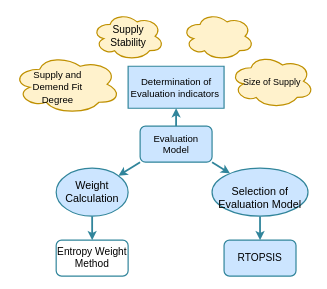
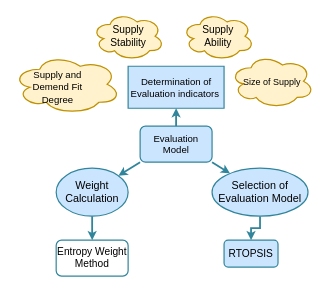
+ <mxCell id="18" value="Supply Ability" style="text;html=1;align=center;verticalAlign=middle;whiteSpace=wrap;rounded=0;fontSize=17;" vertex="1" parent="1"><mxGeometry x="318" y="40" width="90" height="40" as="geometry" /></mxCell>
- <mxCell id="24" value="Selection of Evaluation Model" style="text;html=1;align=center;verticalAlign=middle;whiteSpace=wrap;rounded=0;fontFamily=Helvetica;fontSize=18;" vertex="1" parent="1"><mxGeometry x="358" y="305" width="150" height="50" as="geometry" /></mxCell>
+ <mxCell id="24" value="Selection of Evaluation Model" style="text;html=1;align=center;verticalAlign=middle;whiteSpace=wrap;rounded=0;fontFamily=Helvetica;fontSize=18;" vertex="1" parent="1"><mxGeometry x="358" y="295" width="150" height="50" as="geometry" /></mxCell>
- <mxCell id="10" value="&lt;font style=&quot;font-size: 17px&quot;&gt;RTOPSIS&lt;/font&gt;" style="rounded=1;whiteSpace=wrap;html=1;fillColor=#cce5ff;strokeColor=#31859b;strokeWidth=2;" vertex="1" parent="1"><mxGeometry x="373" y="400" width="120" height="60" as="geometry" /></mxCell>
+ <mxCell id="10" value="&lt;font style=&quot;font-size: 17px&quot;&gt;RTOPSIS&lt;/font&gt;" style="rounded=1;whiteSpace=wrap;html=1;fillColor=#cce5ff;strokeColor=#31859b;strokeWidth=2;" vertex="1" parent="1"><mxGeometry x="373" y="400" width="90" height="45" as="geometry" /></mxCell>
